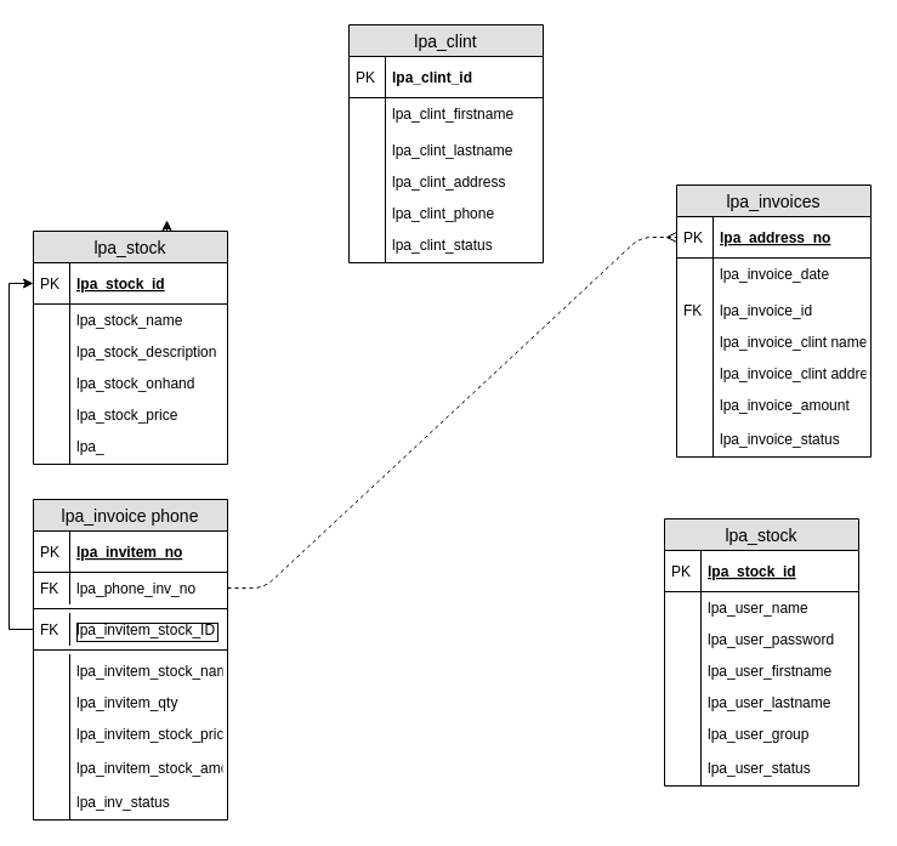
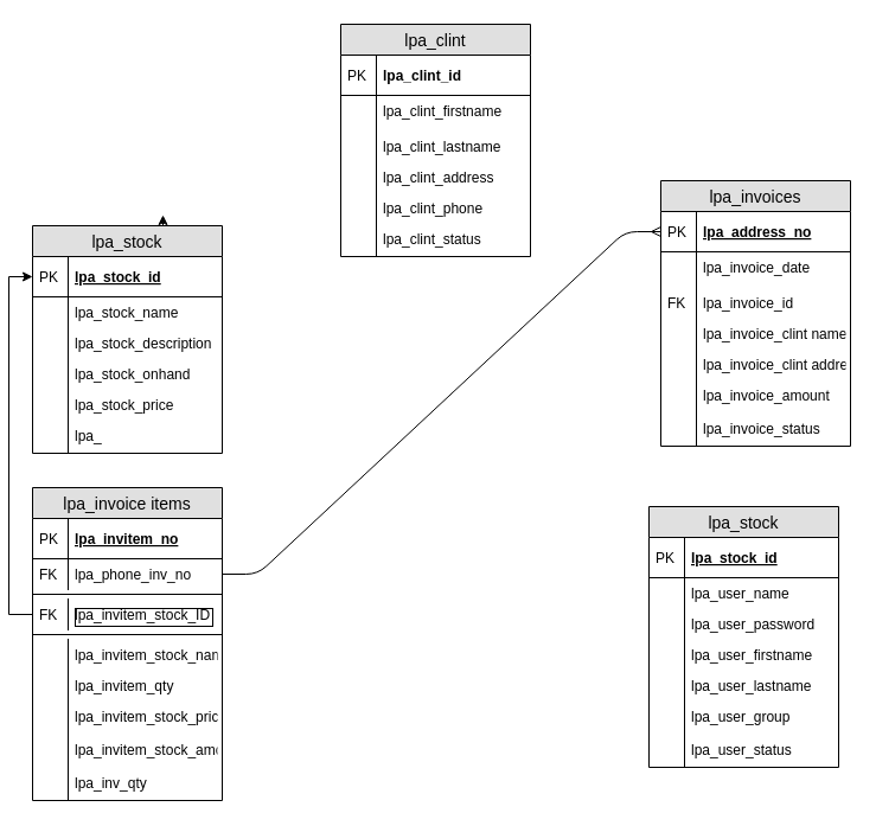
- <mxCell id="79" value="" style="edgeStyle=entityRelationEdgeStyle;fontSize=12;html=1;endArrow=ERmany;entryX=0;entryY=0.5;entryDx=0;entryDy=0;dashed=1;" edge="1" parent="1" source="34" target="17"><mxGeometry width="100" height="100" relative="1" as="geometry"><mxPoint x="295" y="448" as="sourcePoint" /><mxPoint x="395" y="348" as="targetPoint" /></mxGeometry></mxCell>
+ <mxCell id="79" value="" style="edgeStyle=entityRelationEdgeStyle;fontSize=12;html=1;endArrow=ERmany;entryX=0;entryY=0.5;entryDx=0;entryDy=0;" edge="1" parent="1" source="34" target="17"><mxGeometry width="100" height="100" relative="1" as="geometry"><mxPoint x="295" y="448" as="sourcePoint" /><mxPoint x="395" y="348" as="targetPoint" /></mxGeometry></mxCell>
- <mxCell id="31" value="lpa_invoice phone" style="swimlane;fontStyle=0;childLayout=stackLayout;horizontal=1;startSize=26;fillColor=#e0e0e0;horizontalStack=0;resizeParent=1;resizeParentMax=0;resizeLast=0;collapsible=1;marginBottom=0;swimlaneFillColor=#ffffff;align=center;fontSize=14;" vertex="1" parent="1"><mxGeometry x="20" y="411" width="160" height="264" as="geometry"><mxRectangle x="110" y="-425" width="90" height="26" as="alternateBounds" /></mxGeometry></mxCell>
+ <mxCell id="31" value="lpa_invoice items" style="swimlane;fontStyle=0;childLayout=stackLayout;horizontal=1;startSize=26;fillColor=#e0e0e0;horizontalStack=0;resizeParent=1;resizeParentMax=0;resizeLast=0;collapsible=1;marginBottom=0;swimlaneFillColor=#ffffff;align=center;fontSize=14;" vertex="1" parent="1"><mxGeometry x="20" y="411" width="160" height="264" as="geometry"><mxRectangle x="110" y="-425" width="90" height="26" as="alternateBounds" /></mxGeometry></mxCell>
- <mxCell id="48" value="lpa_inv_status" style="shape=partialRectangle;top=0;left=0;right=0;bottom=0;align=left;verticalAlign=top;fillColor=none;spacingLeft=34;spacingRight=4;overflow=hidden;rotatable=0;points=[[0,0.5],[1,0.5]];portConstraint=eastwest;dropTarget=0;fontSize=12;" vertex="1" parent="31"><mxGeometry y="236" width="160" height="28" as="geometry" /></mxCell>
+ <mxCell id="48" value="lpa_inv_qty" style="shape=partialRectangle;top=0;left=0;right=0;bottom=0;align=left;verticalAlign=top;fillColor=none;spacingLeft=34;spacingRight=4;overflow=hidden;rotatable=0;points=[[0,0.5],[1,0.5]];portConstraint=eastwest;dropTarget=0;fontSize=12;" vertex="1" parent="31"><mxGeometry y="236" width="160" height="28" as="geometry" /></mxCell>
